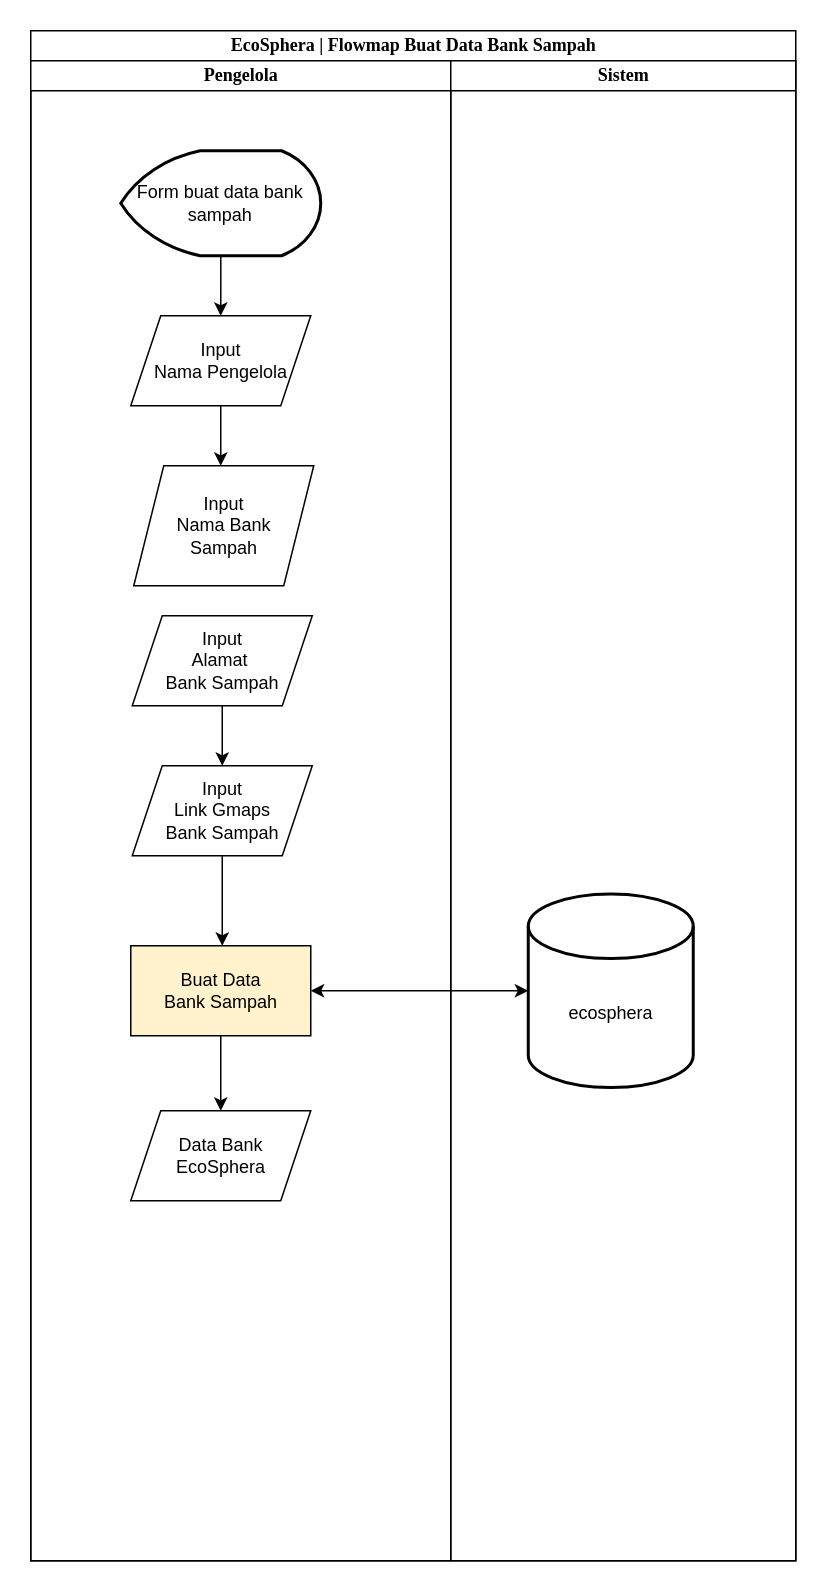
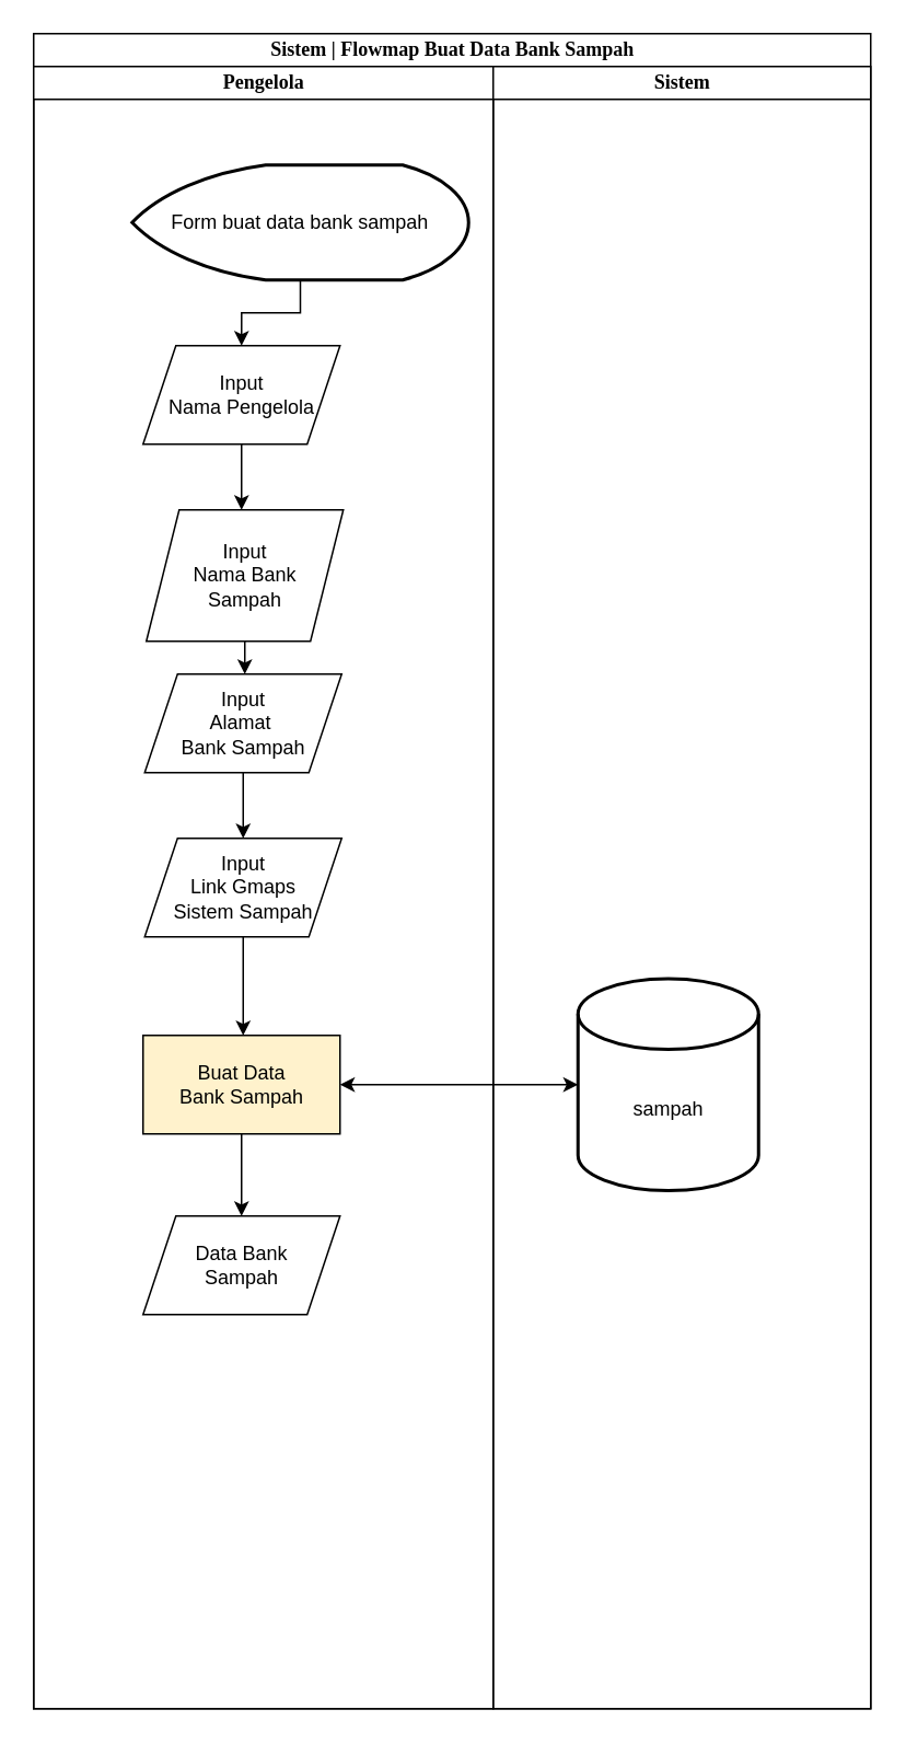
- <mxCell id="2" value="&lt;font style=&quot;font-size: 12px;&quot;&gt;EcoSphera | Flowmap Buat Data Bank Sampah&lt;/font&gt;" style="swimlane;html=1;childLayout=stackLayout;startSize=20;rounded=0;shadow=0;labelBackgroundColor=none;strokeWidth=1;fontFamily=Times New Roman;fontSize=8;align=center;" vertex="1" parent="1"><mxGeometry x="20" y="20" width="510" height="1020" as="geometry" /></mxCell>
+ <mxCell id="2" value="&lt;font style=&quot;font-size: 12px;&quot;&gt;Sistem | Flowmap Buat Data Bank Sampah&lt;/font&gt;" style="swimlane;html=1;childLayout=stackLayout;startSize=20;rounded=0;shadow=0;labelBackgroundColor=none;strokeWidth=1;fontFamily=Times New Roman;fontSize=8;align=center;" vertex="1" parent="1"><mxGeometry x="20" y="20" width="510" height="1020" as="geometry" /></mxCell>
- <mxCell id="7" value="Form buat data bank sampah" style="strokeWidth=2;html=1;shape=mxgraph.flowchart.display;whiteSpace=wrap;" vertex="1" parent="4"><mxGeometry x="60" y="60" width="133.34" height="70" as="geometry" /></mxCell>
+ <mxCell id="7" value="Form buat data bank sampah" style="strokeWidth=2;html=1;shape=mxgraph.flowchart.display;whiteSpace=wrap;" vertex="1" parent="4"><mxGeometry x="60" y="60" width="205" height="70" as="geometry" /></mxCell>
+ <mxCell id="12" value="" style="edgeStyle=orthogonalEdgeStyle;rounded=0;orthogonalLoop=1;jettySize=auto;html=1;" edge="1" parent="4" source="9" target="11"><mxGeometry relative="1" as="geometry"><Array as="points"><mxPoint x="127.67" y="330" /><mxPoint x="127.67" y="330" /></Array></mxGeometry></mxCell>
- <mxCell id="13" value="Input&lt;br&gt;Link Gmaps&lt;br&gt;Bank Sampah" style="shape=parallelogram;perimeter=parallelogramPerimeter;whiteSpace=wrap;html=1;fixedSize=1;" vertex="1" parent="4"><mxGeometry x="67.67" y="470" width="120" height="60" as="geometry" /></mxCell>
+ <mxCell id="13" value="Input&lt;br&gt;Link Gmaps&lt;br&gt;Sistem Sampah" style="shape=parallelogram;perimeter=parallelogramPerimeter;whiteSpace=wrap;html=1;fixedSize=1;" vertex="1" parent="4"><mxGeometry x="67.67" y="470" width="120" height="60" as="geometry" /></mxCell>
- <mxCell id="20" value="&lt;div&gt;&lt;br&gt;&lt;/div&gt;&lt;div&gt;&lt;br&gt;&lt;/div&gt;ecosphera&lt;div&gt;&lt;/div&gt;" style="strokeWidth=2;html=1;shape=mxgraph.flowchart.database;whiteSpace=wrap;" vertex="1" parent="19"><mxGeometry x="51.67" y="555.5" width="110" height="129" as="geometry" /></mxCell>
+ <mxCell id="20" value="&lt;div&gt;&lt;br&gt;&lt;/div&gt;&lt;div&gt;&lt;br&gt;&lt;/div&gt;sampah&lt;div&gt;&lt;/div&gt;" style="strokeWidth=2;html=1;shape=mxgraph.flowchart.database;whiteSpace=wrap;" vertex="1" parent="19"><mxGeometry x="51.67" y="555.5" width="110" height="129" as="geometry" /></mxCell>
- <mxCell id="18" value="Data Bank&lt;br&gt;EcoSphera" style="shape=parallelogram;perimeter=parallelogramPerimeter;whiteSpace=wrap;html=1;fixedSize=1;" vertex="1" parent="4"><mxGeometry x="66.67" y="700" width="120" height="60" as="geometry" /></mxCell>
+ <mxCell id="18" value="Data Bank&lt;br&gt;Sampah" style="shape=parallelogram;perimeter=parallelogramPerimeter;whiteSpace=wrap;html=1;fixedSize=1;" vertex="1" parent="4"><mxGeometry x="66.67" y="700" width="120" height="60" as="geometry" /></mxCell>
